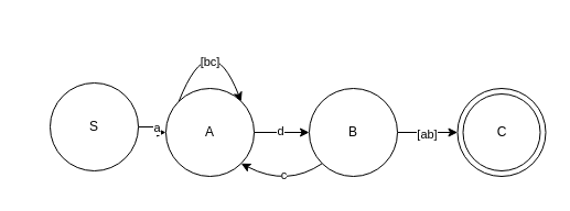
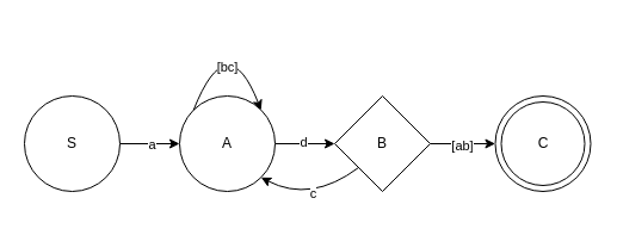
- <mxCell id="4" value="S" style="ellipse;whiteSpace=wrap;html=1;aspect=fixed;" vertex="1" parent="1"><mxGeometry x="45" y="75" width="80" height="80" as="geometry" /></mxCell>
+ <mxCell id="4" value="S" style="ellipse;whiteSpace=wrap;html=1;aspect=fixed;" vertex="1" parent="1"><mxGeometry x="20" y="80" width="80" height="80" as="geometry" /></mxCell>
- <mxCell id="12" value="B" style="ellipse;whiteSpace=wrap;html=1;aspect=fixed;" vertex="1" parent="1"><mxGeometry x="280" y="80" width="80" height="80" as="geometry" /></mxCell>
+ <mxCell id="12" value="B" style="rhombus;whiteSpace=wrap;html=1;aspect=fixed;" vertex="1" parent="1"><mxGeometry x="280" y="80" width="80" height="80" as="geometry" /></mxCell>
